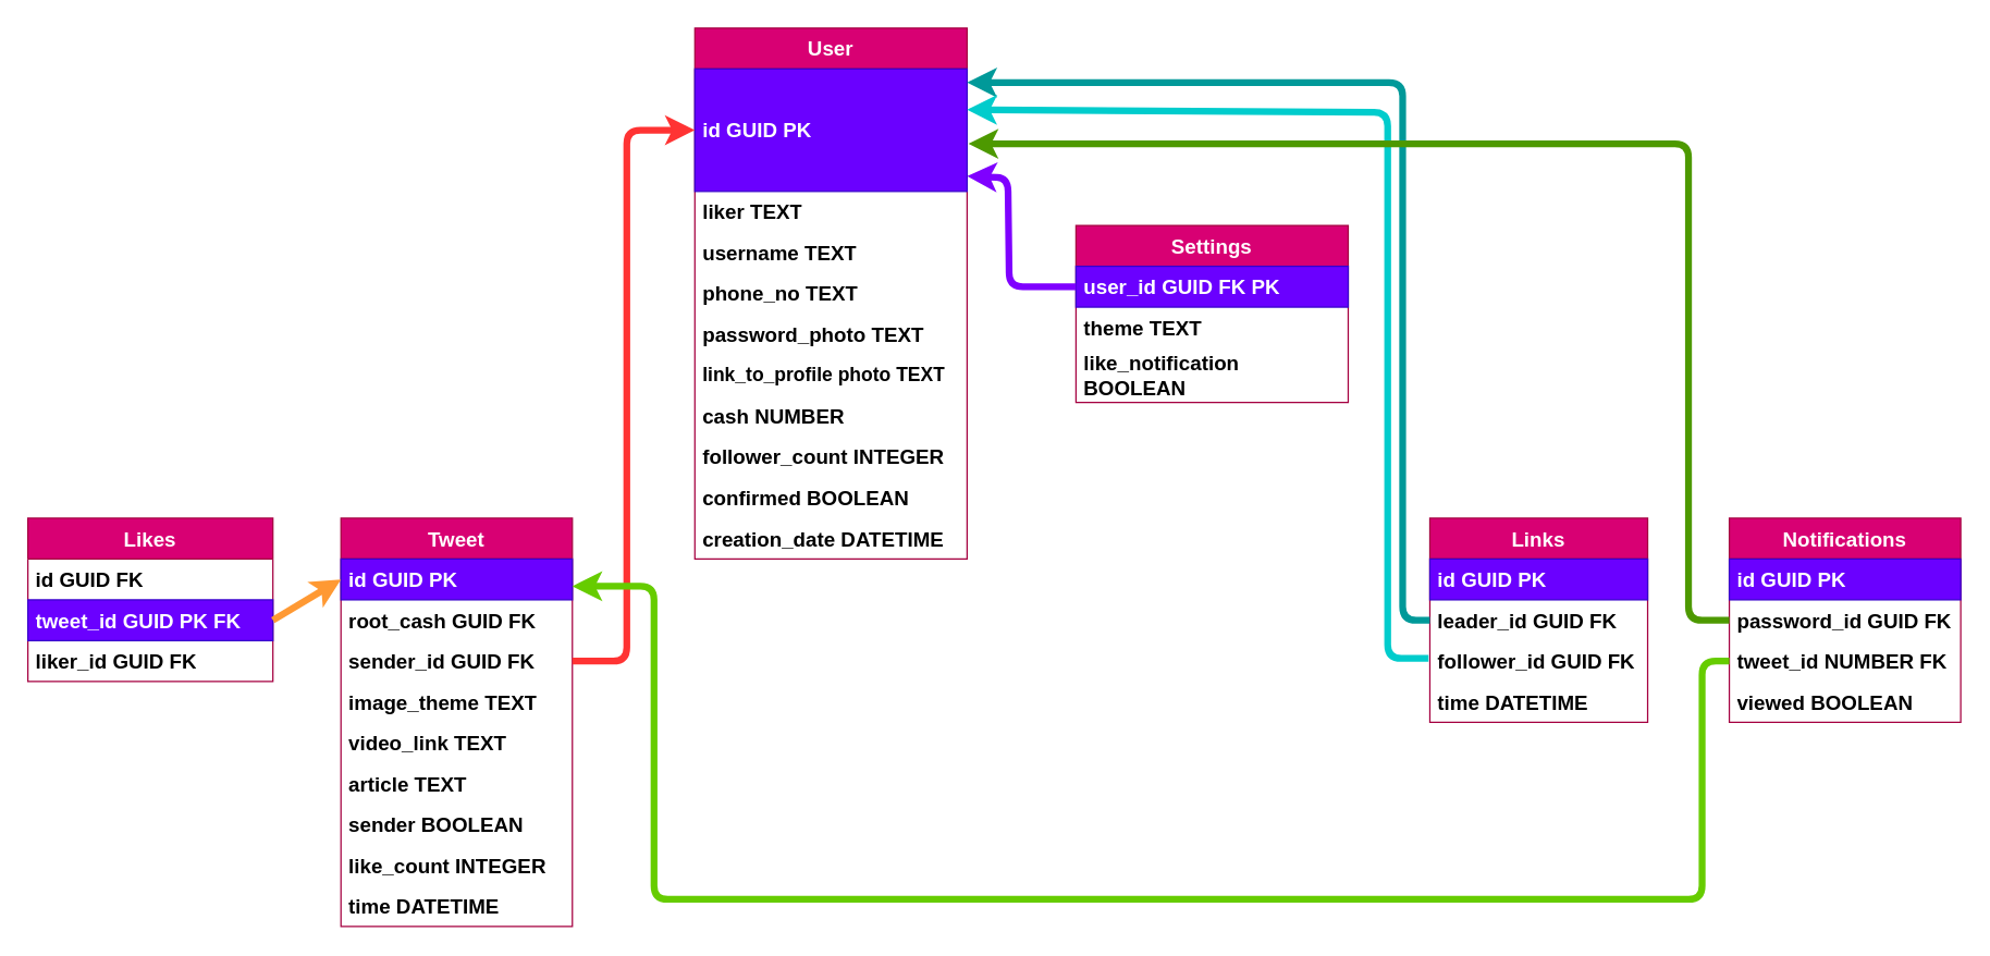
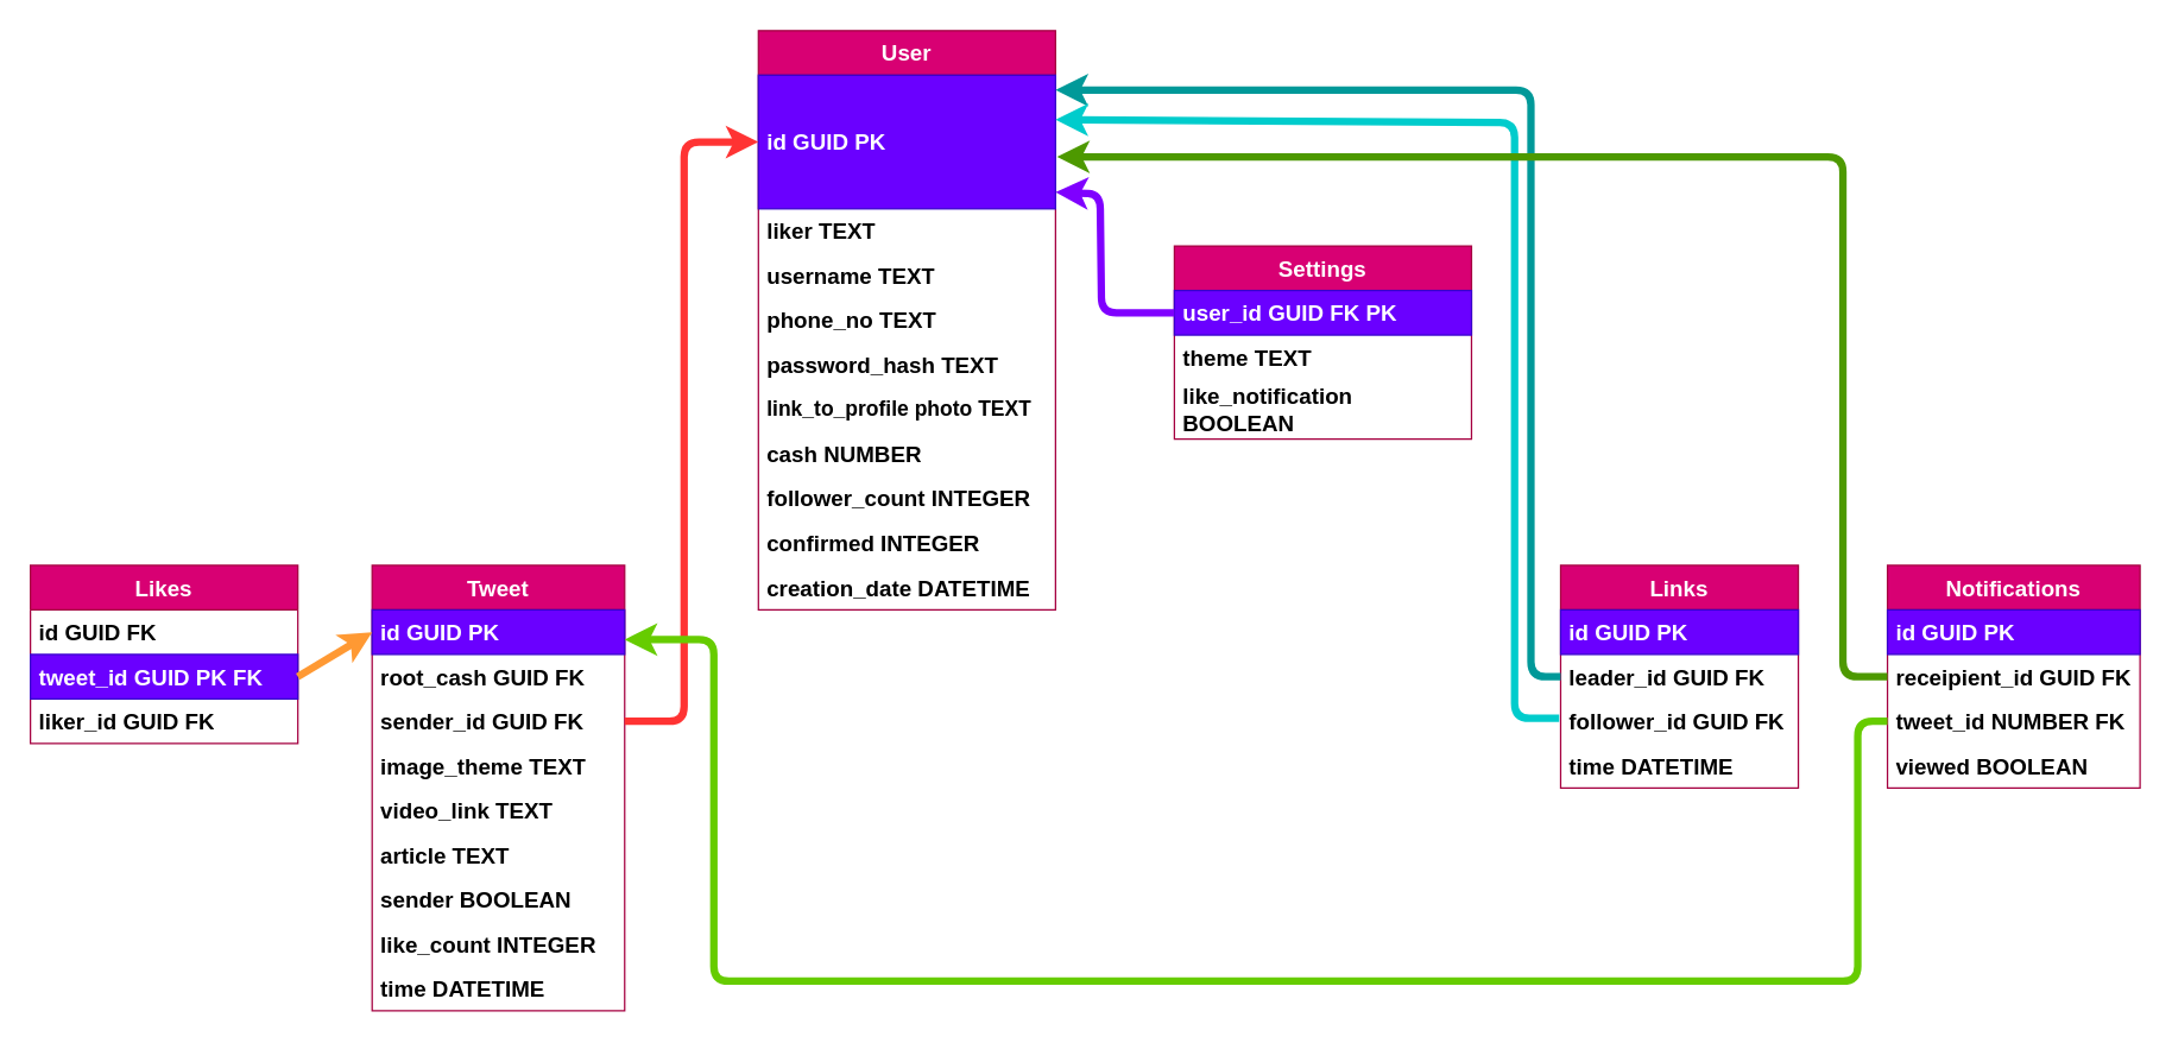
- <mxCell id="21" value="password_photo TEXT" style="text;strokeColor=none;fillColor=none;align=left;verticalAlign=middle;spacingLeft=4;spacingRight=4;overflow=hidden;points=[[0,0.5],[1,0.5]];portConstraint=eastwest;rotatable=0;whiteSpace=wrap;html=1;fontSize=15;fontStyle=1;fontColor=#000000;" parent="16" vertex="1"><mxGeometry y="210" width="200" height="30" as="geometry" /></mxCell>
+ <mxCell id="21" value="password_hash TEXT" style="text;strokeColor=none;fillColor=none;align=left;verticalAlign=middle;spacingLeft=4;spacingRight=4;overflow=hidden;points=[[0,0.5],[1,0.5]];portConstraint=eastwest;rotatable=0;whiteSpace=wrap;html=1;fontSize=15;fontStyle=1;fontColor=#000000;" parent="16" vertex="1"><mxGeometry y="210" width="200" height="30" as="geometry" /></mxCell>
- <mxCell id="25" value="confirmed BOOLEAN" style="text;strokeColor=none;fillColor=none;align=left;verticalAlign=middle;spacingLeft=4;spacingRight=4;overflow=hidden;points=[[0,0.5],[1,0.5]];portConstraint=eastwest;rotatable=0;whiteSpace=wrap;html=1;fontSize=15;fontStyle=1;fontColor=#000000;" parent="16" vertex="1"><mxGeometry y="330" width="200" height="30" as="geometry" /></mxCell>
+ <mxCell id="25" value="confirmed INTEGER" style="text;strokeColor=none;fillColor=none;align=left;verticalAlign=middle;spacingLeft=4;spacingRight=4;overflow=hidden;points=[[0,0.5],[1,0.5]];portConstraint=eastwest;rotatable=0;whiteSpace=wrap;html=1;fontSize=15;fontStyle=1;fontColor=#000000;" parent="16" vertex="1"><mxGeometry y="330" width="200" height="30" as="geometry" /></mxCell>
- <mxCell id="38" value="password_id GUID FK" style="text;strokeColor=none;fillColor=none;align=left;verticalAlign=middle;spacingLeft=4;spacingRight=4;overflow=hidden;points=[[0,0.5],[1,0.5]];portConstraint=eastwest;rotatable=0;whiteSpace=wrap;html=1;fontSize=15;fontStyle=1;fontColor=#000000;" parent="36" vertex="1"><mxGeometry y="60" width="170" height="30" as="geometry" /></mxCell>
+ <mxCell id="38" value="receipient_id GUID FK" style="text;strokeColor=none;fillColor=none;align=left;verticalAlign=middle;spacingLeft=4;spacingRight=4;overflow=hidden;points=[[0,0.5],[1,0.5]];portConstraint=eastwest;rotatable=0;whiteSpace=wrap;html=1;fontSize=15;fontStyle=1;fontColor=#000000;" parent="36" vertex="1"><mxGeometry y="60" width="170" height="30" as="geometry" /></mxCell>
